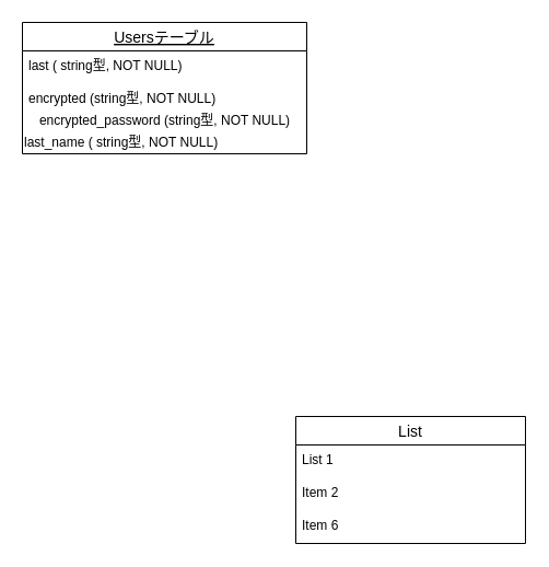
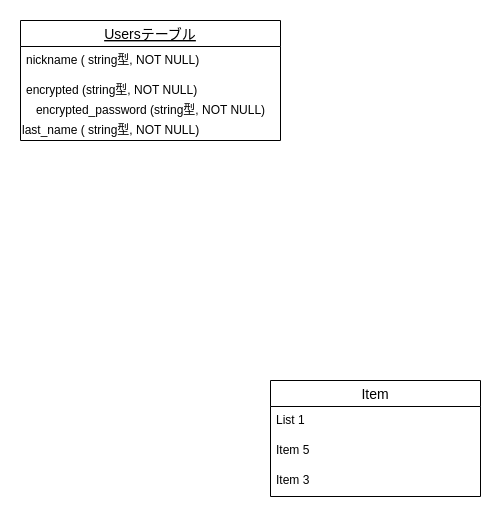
- <mxCell id="3" value="last ( string型, NOT NULL)" style="text;strokeColor=none;fillColor=none;spacingLeft=4;spacingRight=4;overflow=hidden;rotatable=0;points=[[0,0.5],[1,0.5]];portConstraint=eastwest;fontSize=12;" parent="2" vertex="1"><mxGeometry y="26" width="260" height="30" as="geometry" /></mxCell>
+ <mxCell id="3" value="nickname ( string型, NOT NULL)" style="text;strokeColor=none;fillColor=none;spacingLeft=4;spacingRight=4;overflow=hidden;rotatable=0;points=[[0,0.5],[1,0.5]];portConstraint=eastwest;fontSize=12;" parent="2" vertex="1"><mxGeometry y="26" width="260" height="30" as="geometry" /></mxCell>
- <mxCell id="7" value="List" style="swimlane;fontStyle=0;childLayout=stackLayout;horizontal=1;startSize=26;horizontalStack=0;resizeParent=1;resizeParentMax=0;resizeLast=0;collapsible=1;marginBottom=0;align=center;fontSize=14;" parent="1" vertex="1"><mxGeometry x="270" y="380" width="210" height="116" as="geometry" /></mxCell>
+ <mxCell id="7" value="Item" style="swimlane;fontStyle=0;childLayout=stackLayout;horizontal=1;startSize=26;horizontalStack=0;resizeParent=1;resizeParentMax=0;resizeLast=0;collapsible=1;marginBottom=0;align=center;fontSize=14;" parent="1" vertex="1"><mxGeometry x="270" y="380" width="210" height="116" as="geometry" /></mxCell>
- <mxCell id="9" value="Item 2" style="text;strokeColor=none;fillColor=none;spacingLeft=4;spacingRight=4;overflow=hidden;rotatable=0;points=[[0,0.5],[1,0.5]];portConstraint=eastwest;fontSize=12;" parent="7" vertex="1"><mxGeometry y="56" width="210" height="30" as="geometry" /></mxCell>
+ <mxCell id="9" value="Item 5" style="text;strokeColor=none;fillColor=none;spacingLeft=4;spacingRight=4;overflow=hidden;rotatable=0;points=[[0,0.5],[1,0.5]];portConstraint=eastwest;fontSize=12;" parent="7" vertex="1"><mxGeometry y="56" width="210" height="30" as="geometry" /></mxCell>
- <mxCell id="10" value="Item 6" style="text;strokeColor=none;fillColor=none;spacingLeft=4;spacingRight=4;overflow=hidden;rotatable=0;points=[[0,0.5],[1,0.5]];portConstraint=eastwest;fontSize=12;" parent="7" vertex="1"><mxGeometry y="86" width="210" height="30" as="geometry" /></mxCell>
+ <mxCell id="10" value="Item 3" style="text;strokeColor=none;fillColor=none;spacingLeft=4;spacingRight=4;overflow=hidden;rotatable=0;points=[[0,0.5],[1,0.5]];portConstraint=eastwest;fontSize=12;" parent="7" vertex="1"><mxGeometry y="86" width="210" height="30" as="geometry" /></mxCell>
